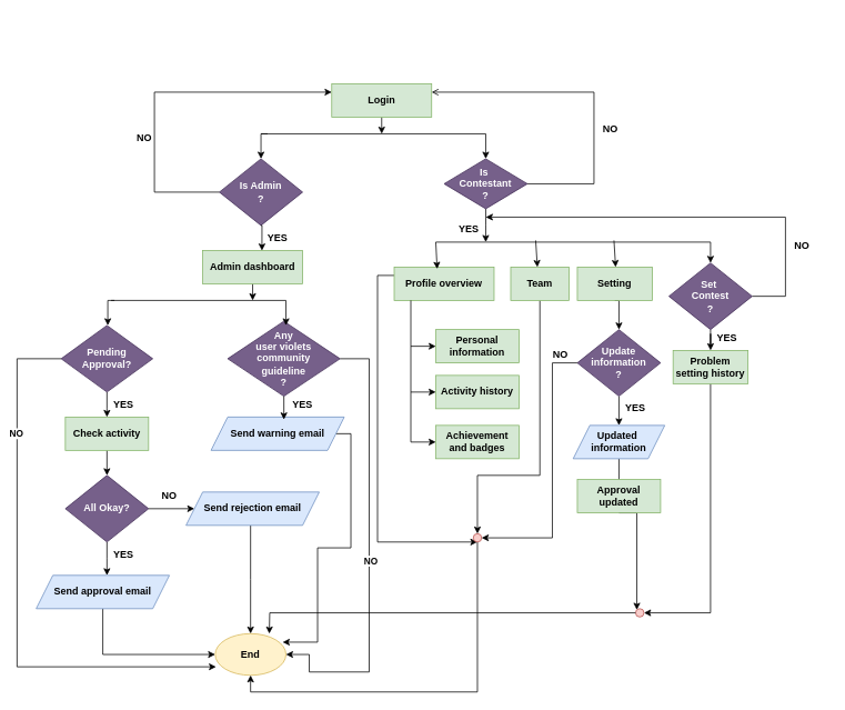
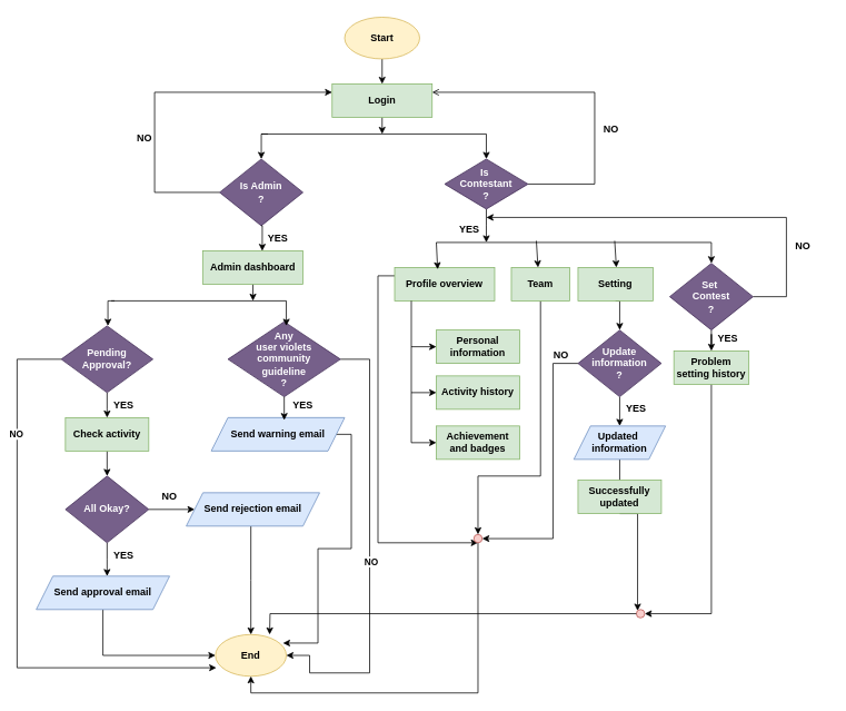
+ <mxCell id="3" value="&lt;b&gt;Start&lt;/b&gt;" style="ellipse;whiteSpace=wrap;html=1;fillColor=#fff2cc;strokeColor=#d6b656;" parent="1" vertex="1"><mxGeometry x="413" y="20" width="90" height="50" as="geometry" /></mxCell>
+ <mxCell id="2" style="edgeStyle=orthogonalEdgeStyle;rounded=0;orthogonalLoop=1;jettySize=auto;html=1;exitX=0.5;exitY=1;exitDx=0;exitDy=0;entryX=0.5;entryY=0;entryDx=0;entryDy=0;" parent="1" source="3" target="5" edge="1"><mxGeometry relative="1" as="geometry" /></mxCell>
- <mxCell id="78" value="&lt;b&gt;Approval&lt;/b&gt;&lt;div&gt;&lt;b&gt;updated&lt;/b&gt;&lt;/div&gt;" style="rounded=0;whiteSpace=wrap;html=1;fillColor=#d5e8d4;strokeColor=#82b366;" parent="1" vertex="1"><mxGeometry x="693" y="575" width="100" height="40" as="geometry" /></mxCell>
+ <mxCell id="78" value="&lt;b&gt;Successfully&lt;/b&gt;&lt;div&gt;&lt;b&gt;updated&lt;/b&gt;&lt;/div&gt;" style="rounded=0;whiteSpace=wrap;html=1;fillColor=#d5e8d4;strokeColor=#82b366;" parent="1" vertex="1"><mxGeometry x="693" y="575" width="100" height="40" as="geometry" /></mxCell>
